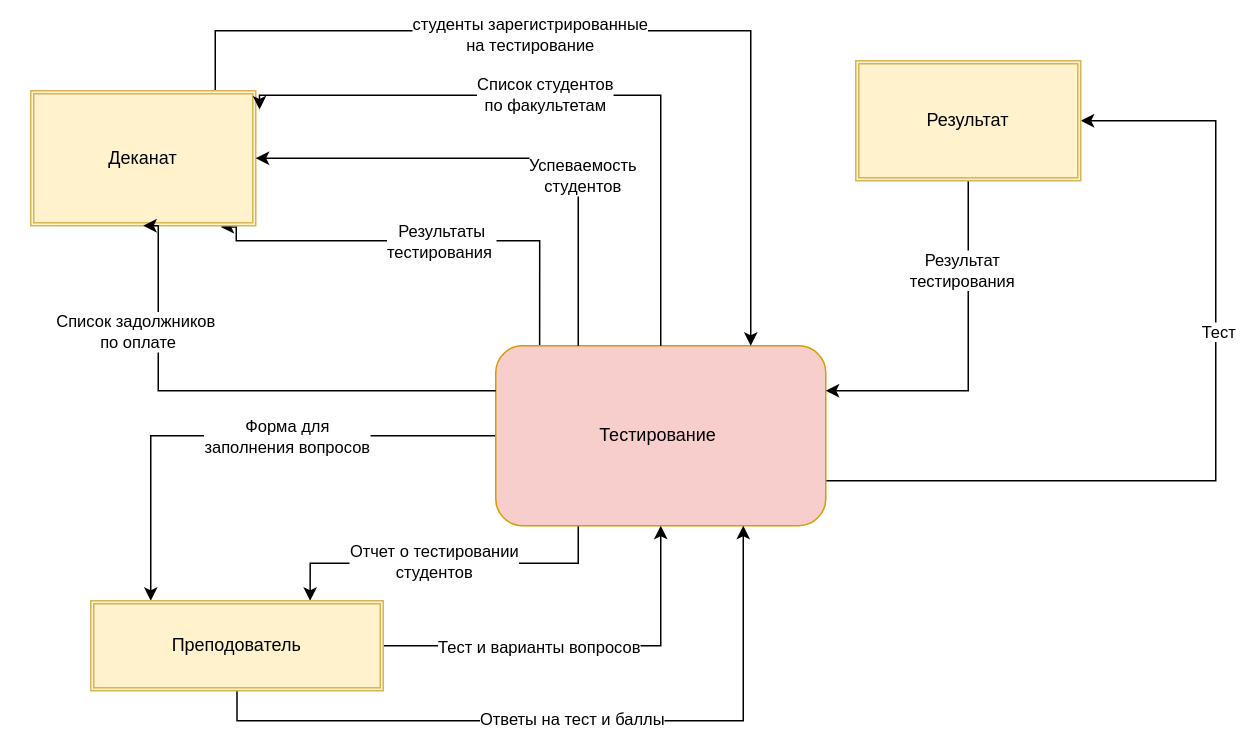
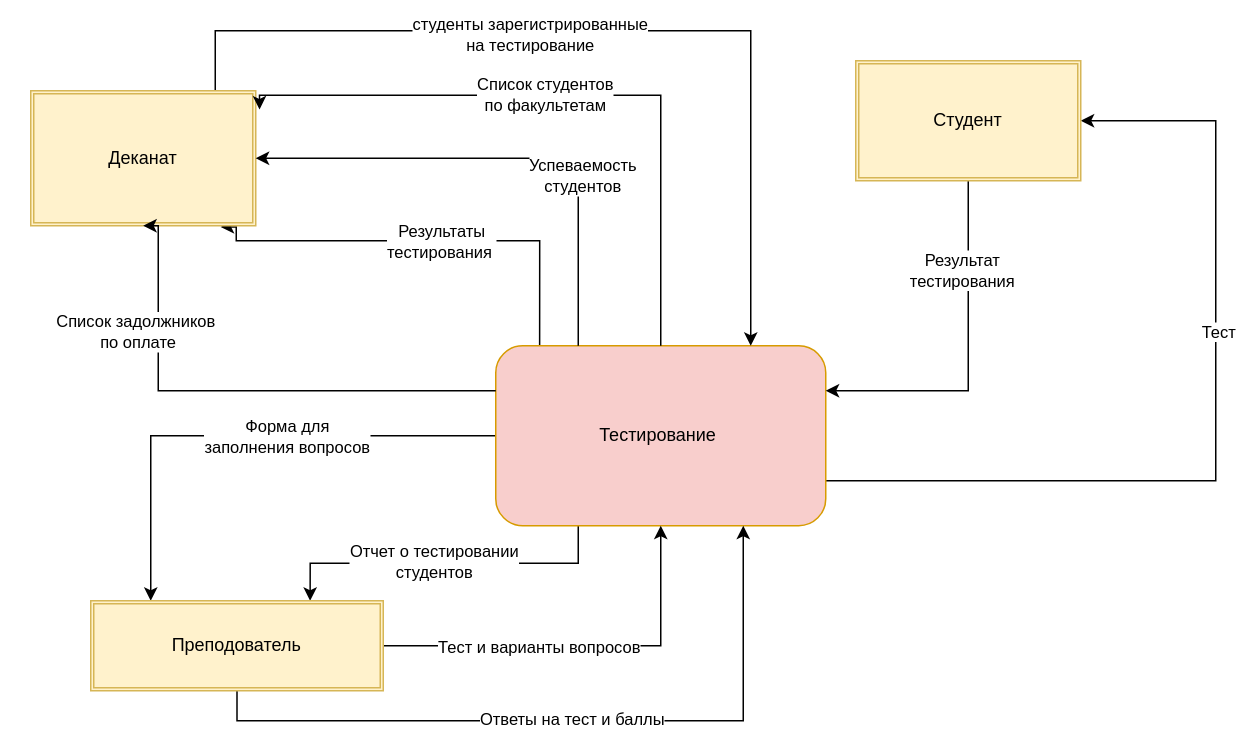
- <mxCell id="21" value="Результат" style="shape=ext;double=1;rounded=0;whiteSpace=wrap;html=1;fillColor=#fff2cc;strokeColor=#d6b656;" parent="1" vertex="1"><mxGeometry x="570" y="40" width="150" height="80" as="geometry" /></mxCell>
+ <mxCell id="21" value="Студент" style="shape=ext;double=1;rounded=0;whiteSpace=wrap;html=1;fillColor=#fff2cc;strokeColor=#d6b656;" parent="1" vertex="1"><mxGeometry x="570" y="40" width="150" height="80" as="geometry" /></mxCell>
